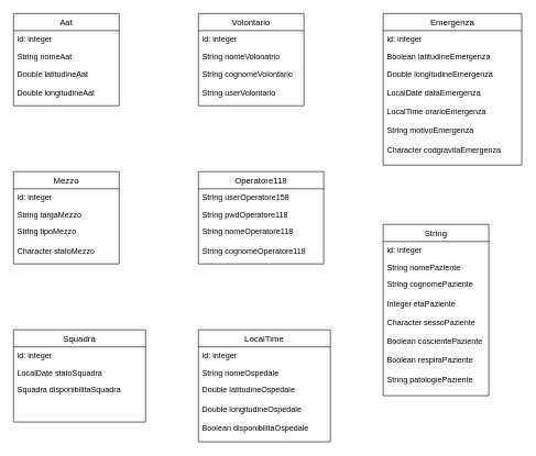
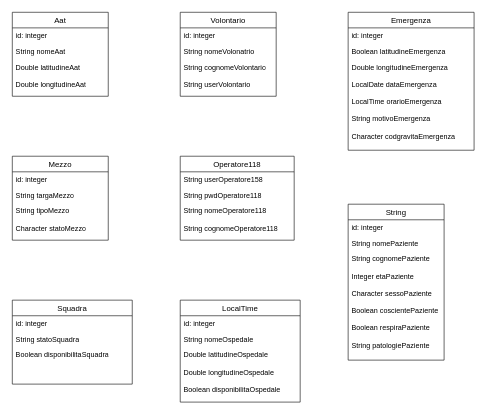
- <mxCell id="24" value="LocalDate statoSquadra" style="text;strokeColor=none;fillColor=none;align=left;verticalAlign=top;spacingLeft=4;spacingRight=4;overflow=hidden;rotatable=0;points=[[0,0.5],[1,0.5]];portConstraint=eastwest;whiteSpace=wrap;html=1;" vertex="1" parent="22"><mxGeometry y="52" width="200" height="26" as="geometry" /></mxCell>
+ <mxCell id="24" value="String statoSquadra" style="text;strokeColor=none;fillColor=none;align=left;verticalAlign=top;spacingLeft=4;spacingRight=4;overflow=hidden;rotatable=0;points=[[0,0.5],[1,0.5]];portConstraint=eastwest;whiteSpace=wrap;html=1;" vertex="1" parent="22"><mxGeometry y="52" width="200" height="26" as="geometry" /></mxCell>
- <mxCell id="25" value="Squadra disponibilitaSquadra&lt;br&gt;&lt;div&gt;&lt;div&gt;&lt;br&gt;&lt;br&gt;&lt;/div&gt;&lt;/div&gt;" style="text;strokeColor=none;fillColor=none;align=left;verticalAlign=top;spacingLeft=4;spacingRight=4;overflow=hidden;rotatable=0;points=[[0,0.5],[1,0.5]];portConstraint=eastwest;whiteSpace=wrap;html=1;" vertex="1" parent="22"><mxGeometry y="78" width="200" height="62" as="geometry" /></mxCell>
+ <mxCell id="25" value="Boolean disponibilitaSquadra&lt;br&gt;&lt;div&gt;&lt;div&gt;&lt;br&gt;&lt;br&gt;&lt;/div&gt;&lt;/div&gt;" style="text;strokeColor=none;fillColor=none;align=left;verticalAlign=top;spacingLeft=4;spacingRight=4;overflow=hidden;rotatable=0;points=[[0,0.5],[1,0.5]];portConstraint=eastwest;whiteSpace=wrap;html=1;" vertex="1" parent="22"><mxGeometry y="78" width="200" height="62" as="geometry" /></mxCell>
